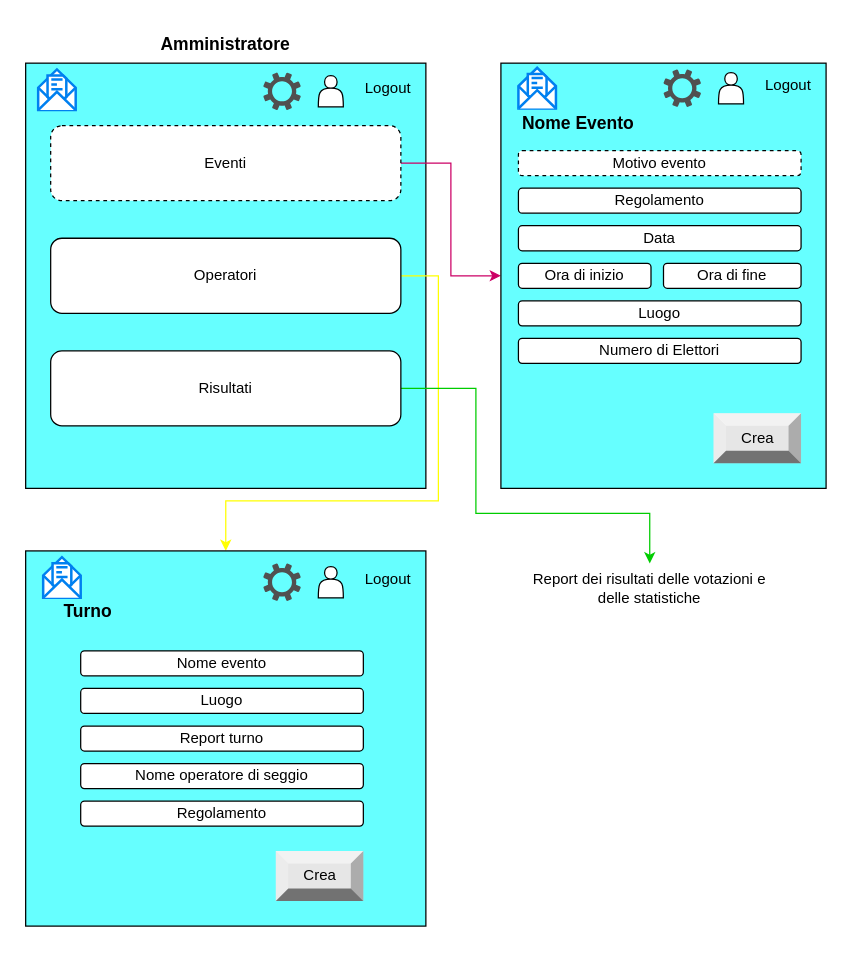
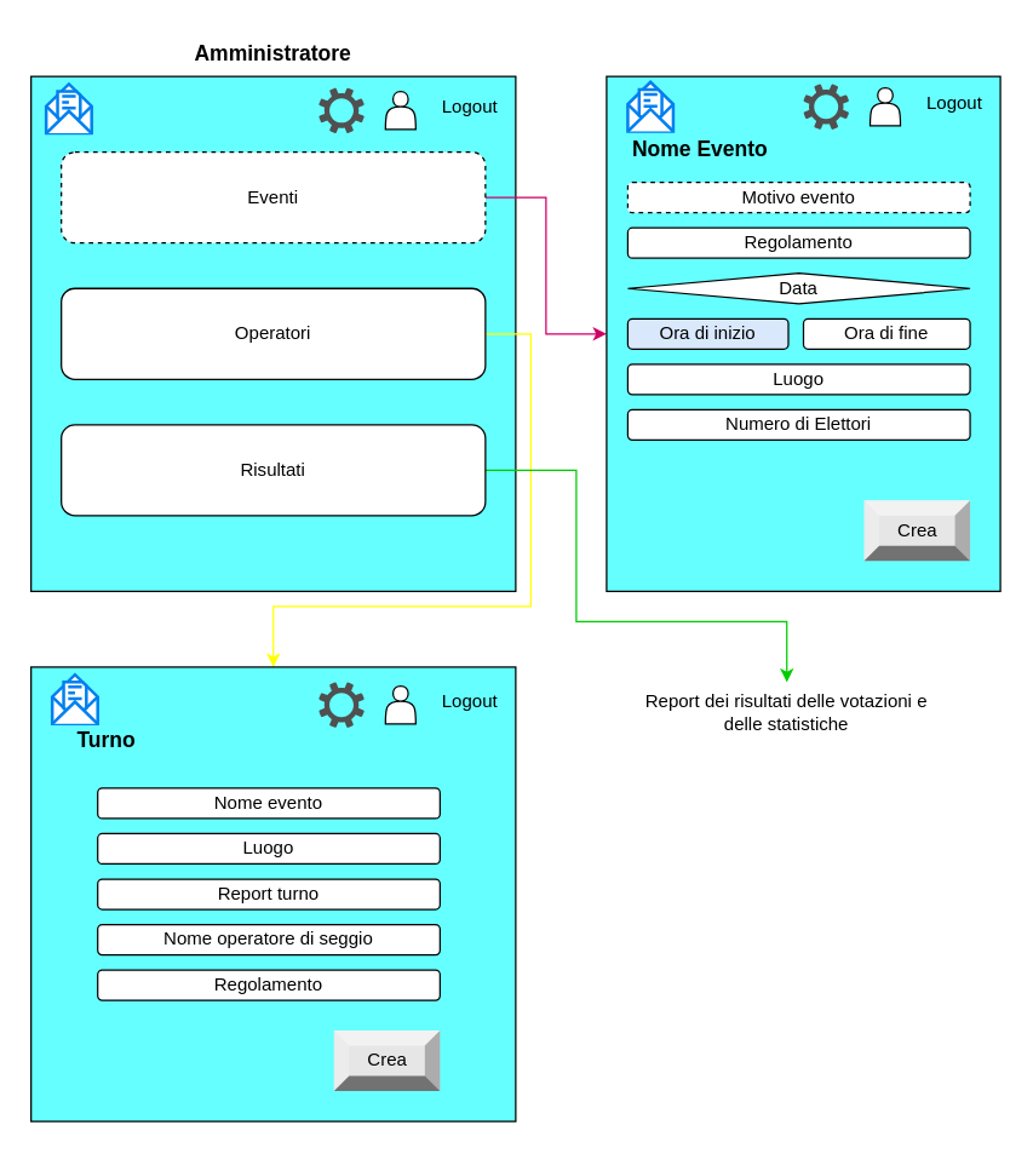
- <mxCell id="20" value="Data" style="rounded=1;whiteSpace=wrap;html=1;" parent="1" vertex="1"><mxGeometry x="414" y="180" width="226" height="20" as="geometry" /></mxCell>
+ <mxCell id="20" value="Data" style="rhombus;whiteSpace=wrap;html=1;" parent="1" vertex="1"><mxGeometry x="414" y="180" width="226" height="20" as="geometry" /></mxCell>
- <mxCell id="21" value="Ora di inizio" style="rounded=1;whiteSpace=wrap;html=1;" parent="1" vertex="1"><mxGeometry x="414" y="210" width="106" height="20" as="geometry" /></mxCell>
+ <mxCell id="21" value="Ora di inizio" style="rounded=1;whiteSpace=wrap;html=1;fillColor=#dae8fc;" parent="1" vertex="1"><mxGeometry x="414" y="210" width="106" height="20" as="geometry" /></mxCell>
